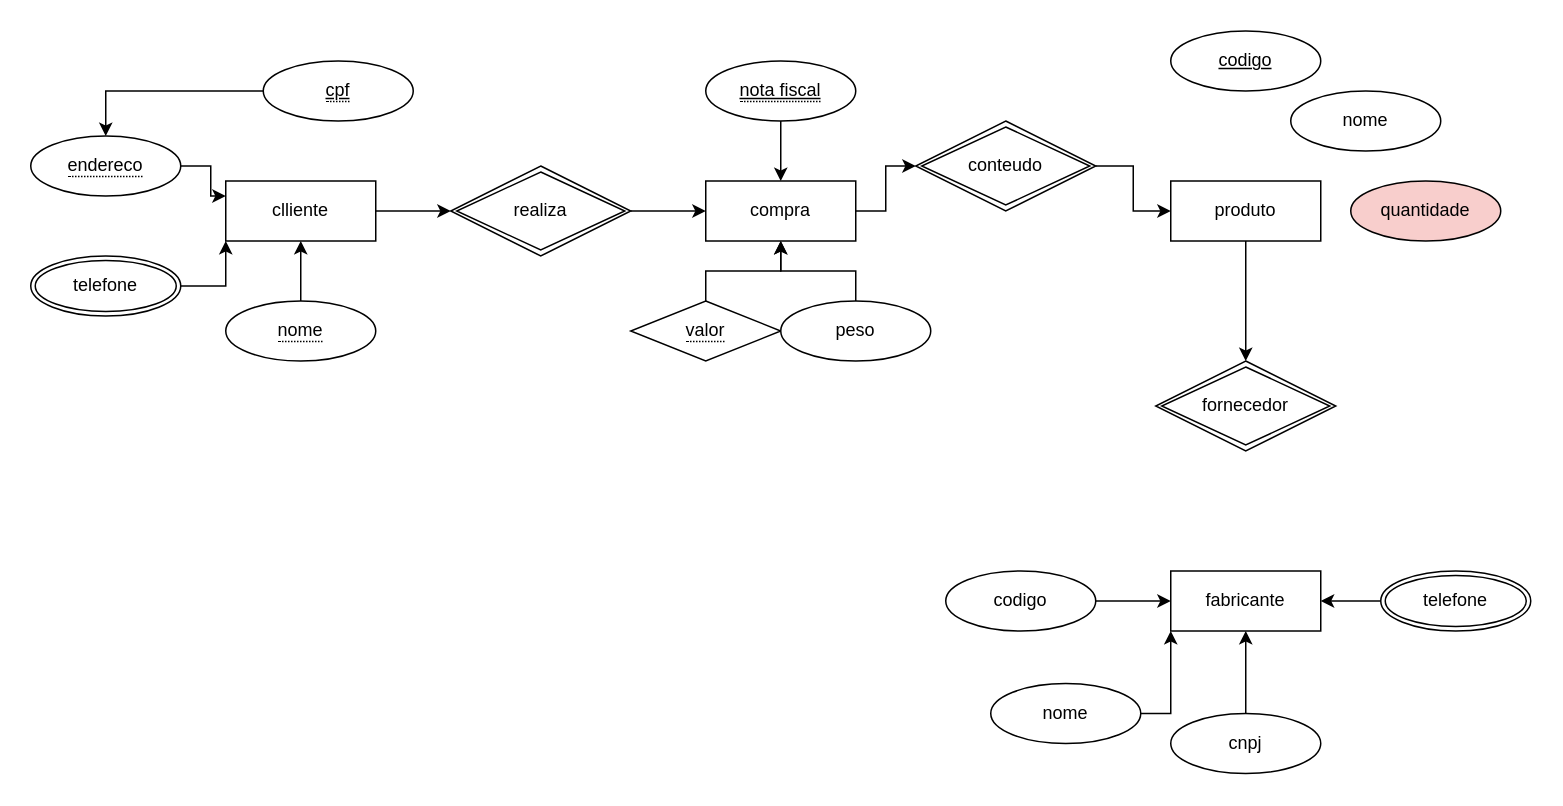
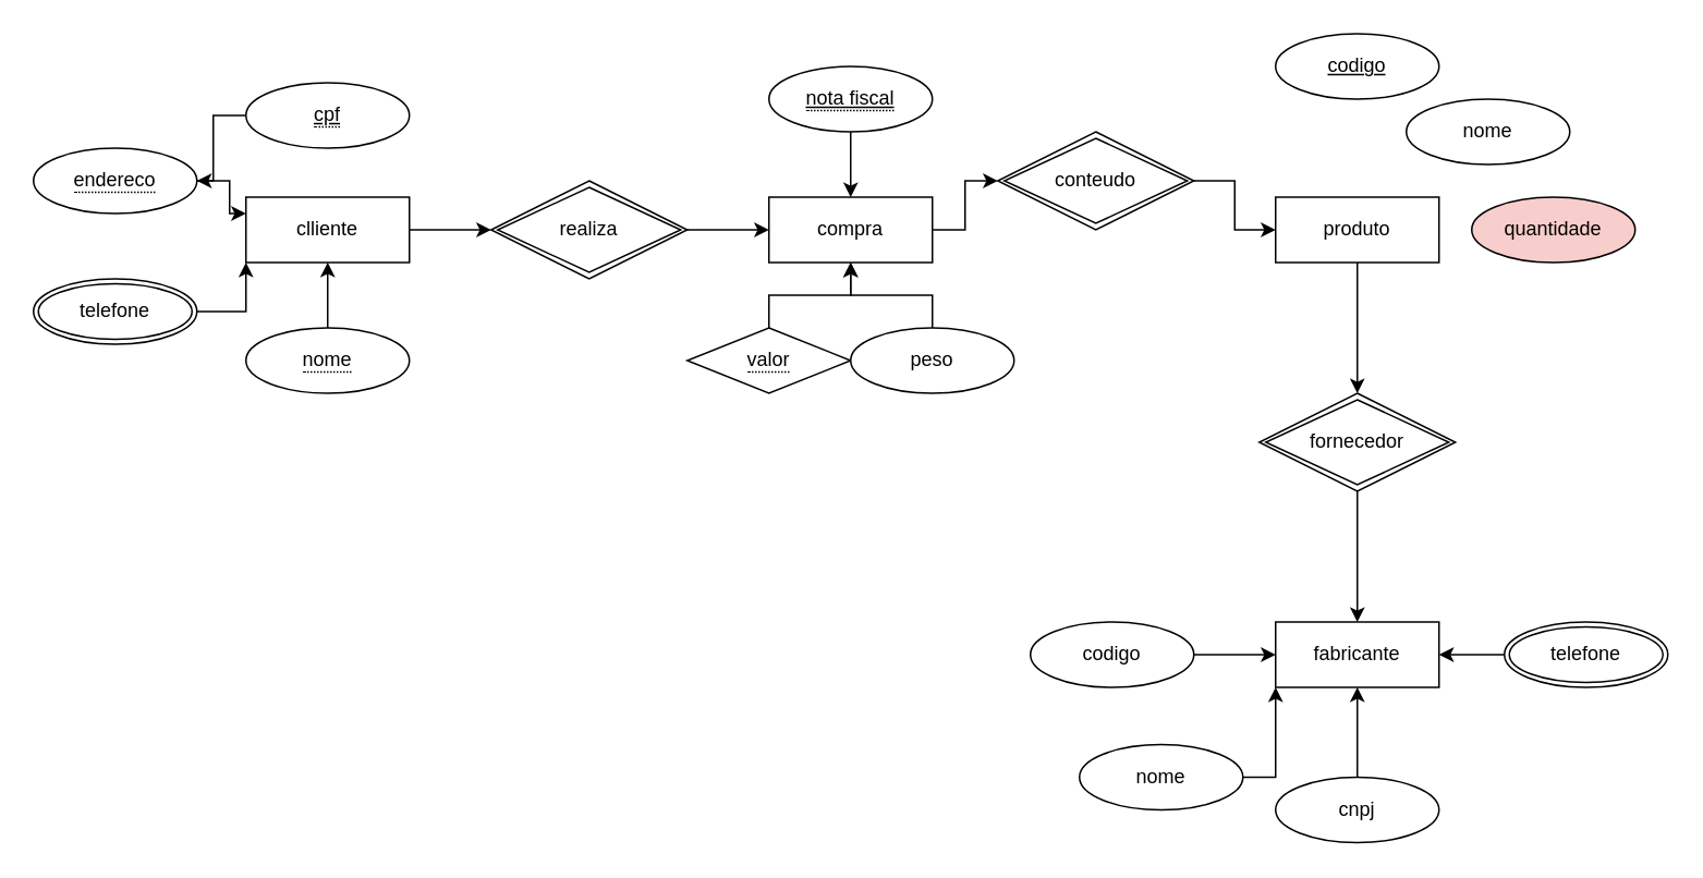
- <mxCell id="24" value="&lt;span style=&quot;border-bottom: 1px dotted&quot;&gt;&lt;u&gt;cpf&lt;/u&gt;&lt;/span&gt;" style="ellipse;whiteSpace=wrap;html=1;align=center;" vertex="1" parent="1"><mxGeometry x="175" y="40" width="100" height="40" as="geometry" /></mxCell>
+ <mxCell id="24" value="&lt;span style=&quot;border-bottom: 1px dotted&quot;&gt;&lt;u&gt;cpf&lt;/u&gt;&lt;/span&gt;" style="ellipse;whiteSpace=wrap;html=1;align=center;" vertex="1" parent="1"><mxGeometry x="150" y="50" width="100" height="40" as="geometry" /></mxCell>
+ <mxCell id="13" style="edgeStyle=orthogonalEdgeStyle;rounded=0;orthogonalLoop=1;jettySize=auto;html=1;entryX=0.5;entryY=0;entryDx=0;entryDy=0;" edge="1" parent="1" source="14" target="2"><mxGeometry relative="1" as="geometry" /></mxCell>
